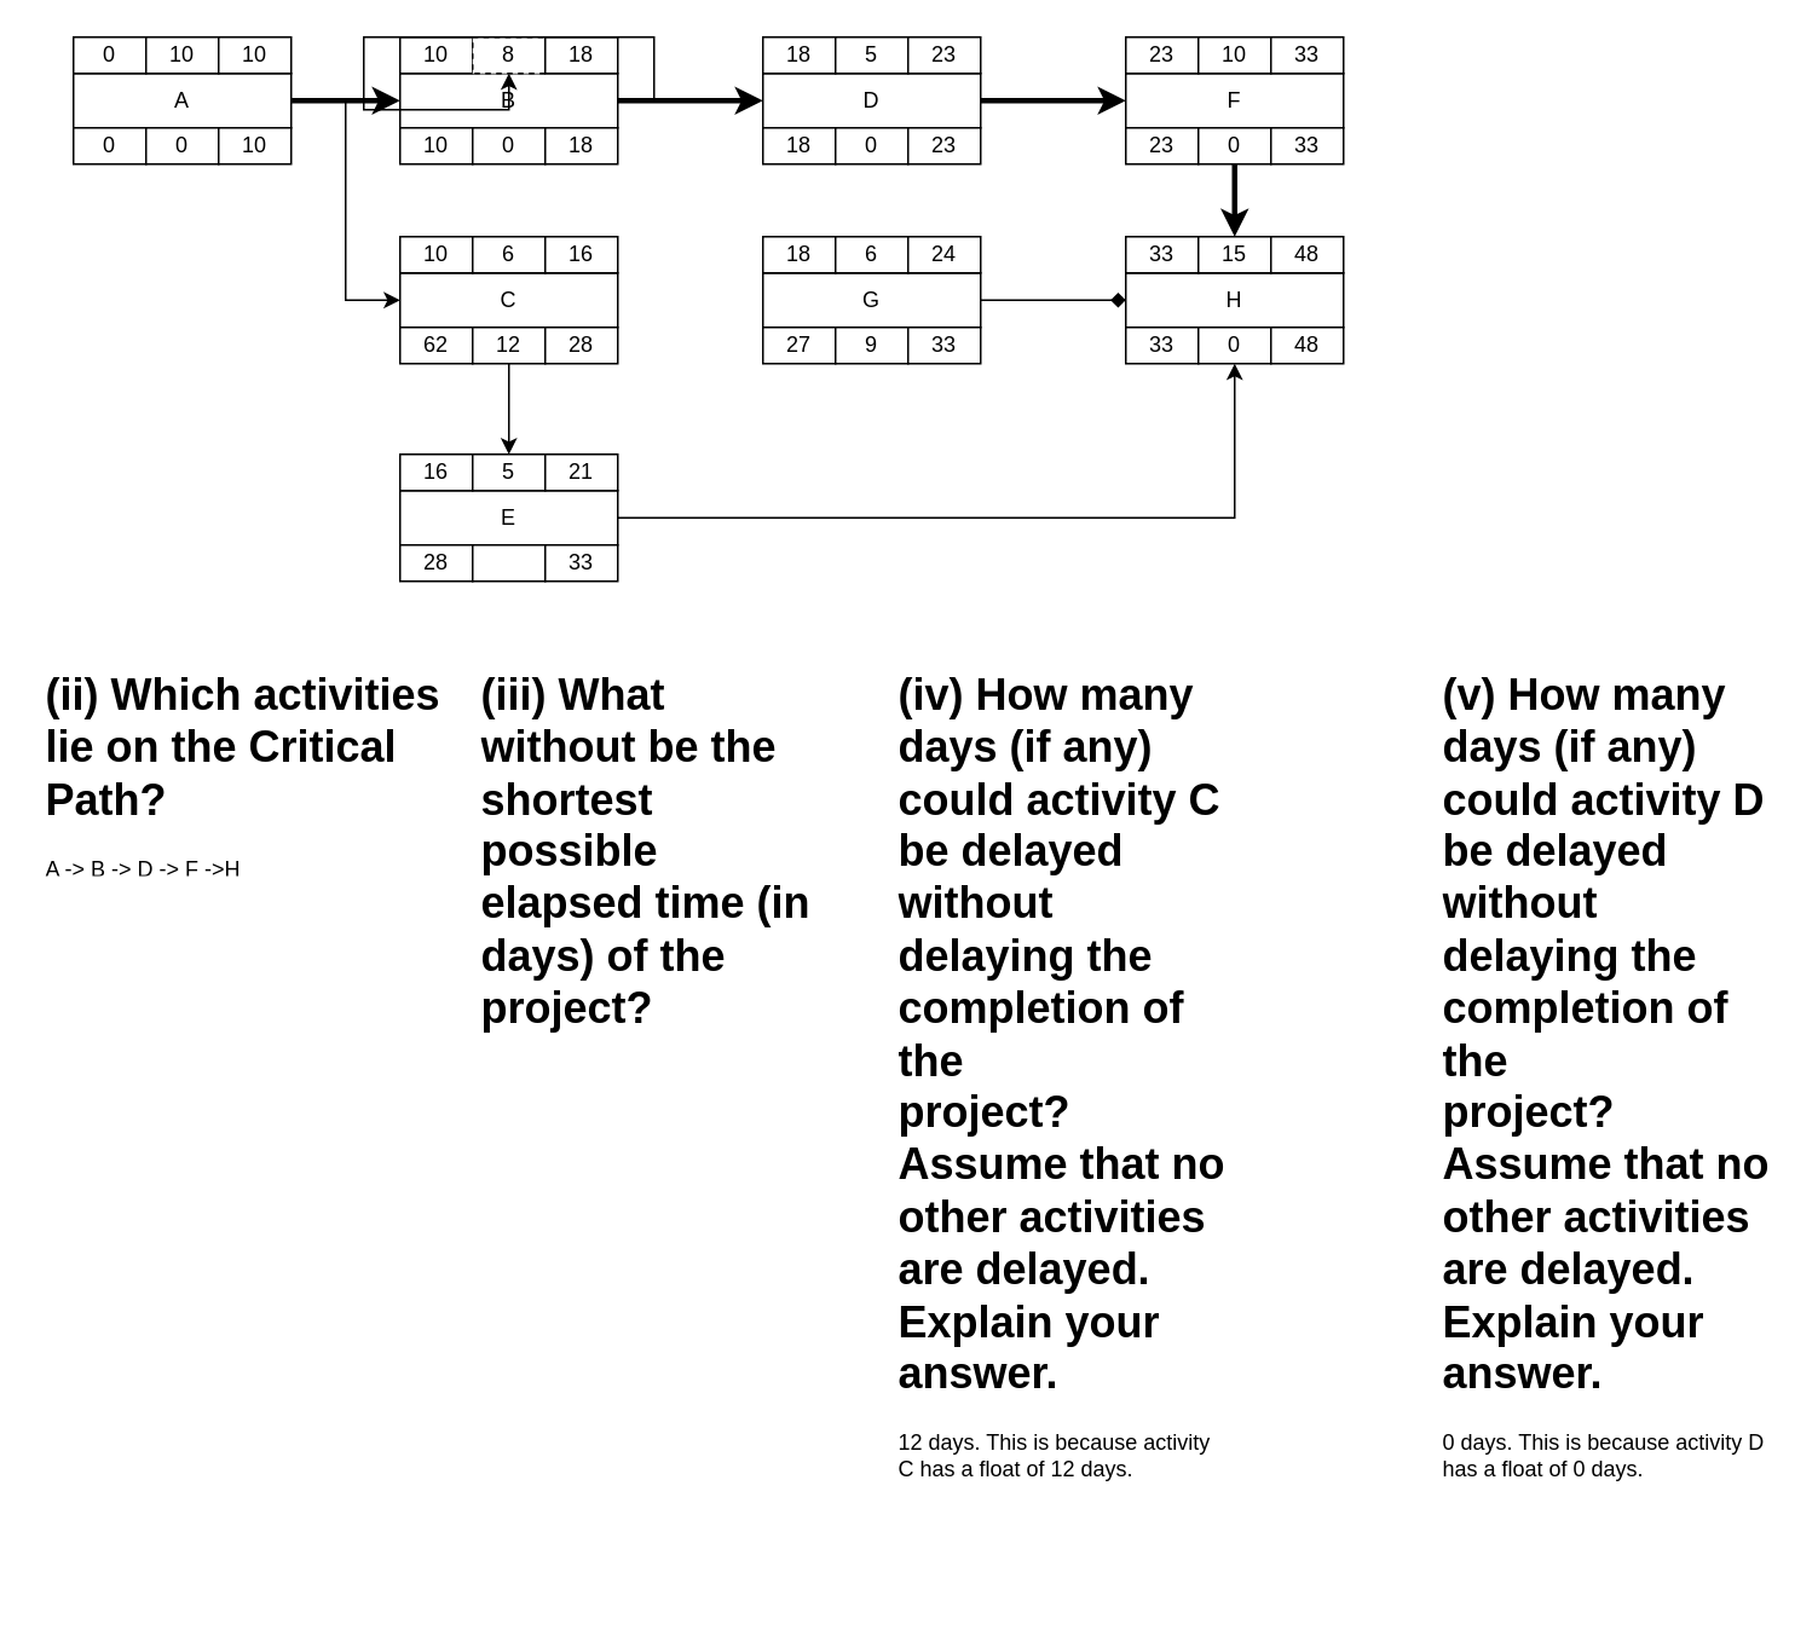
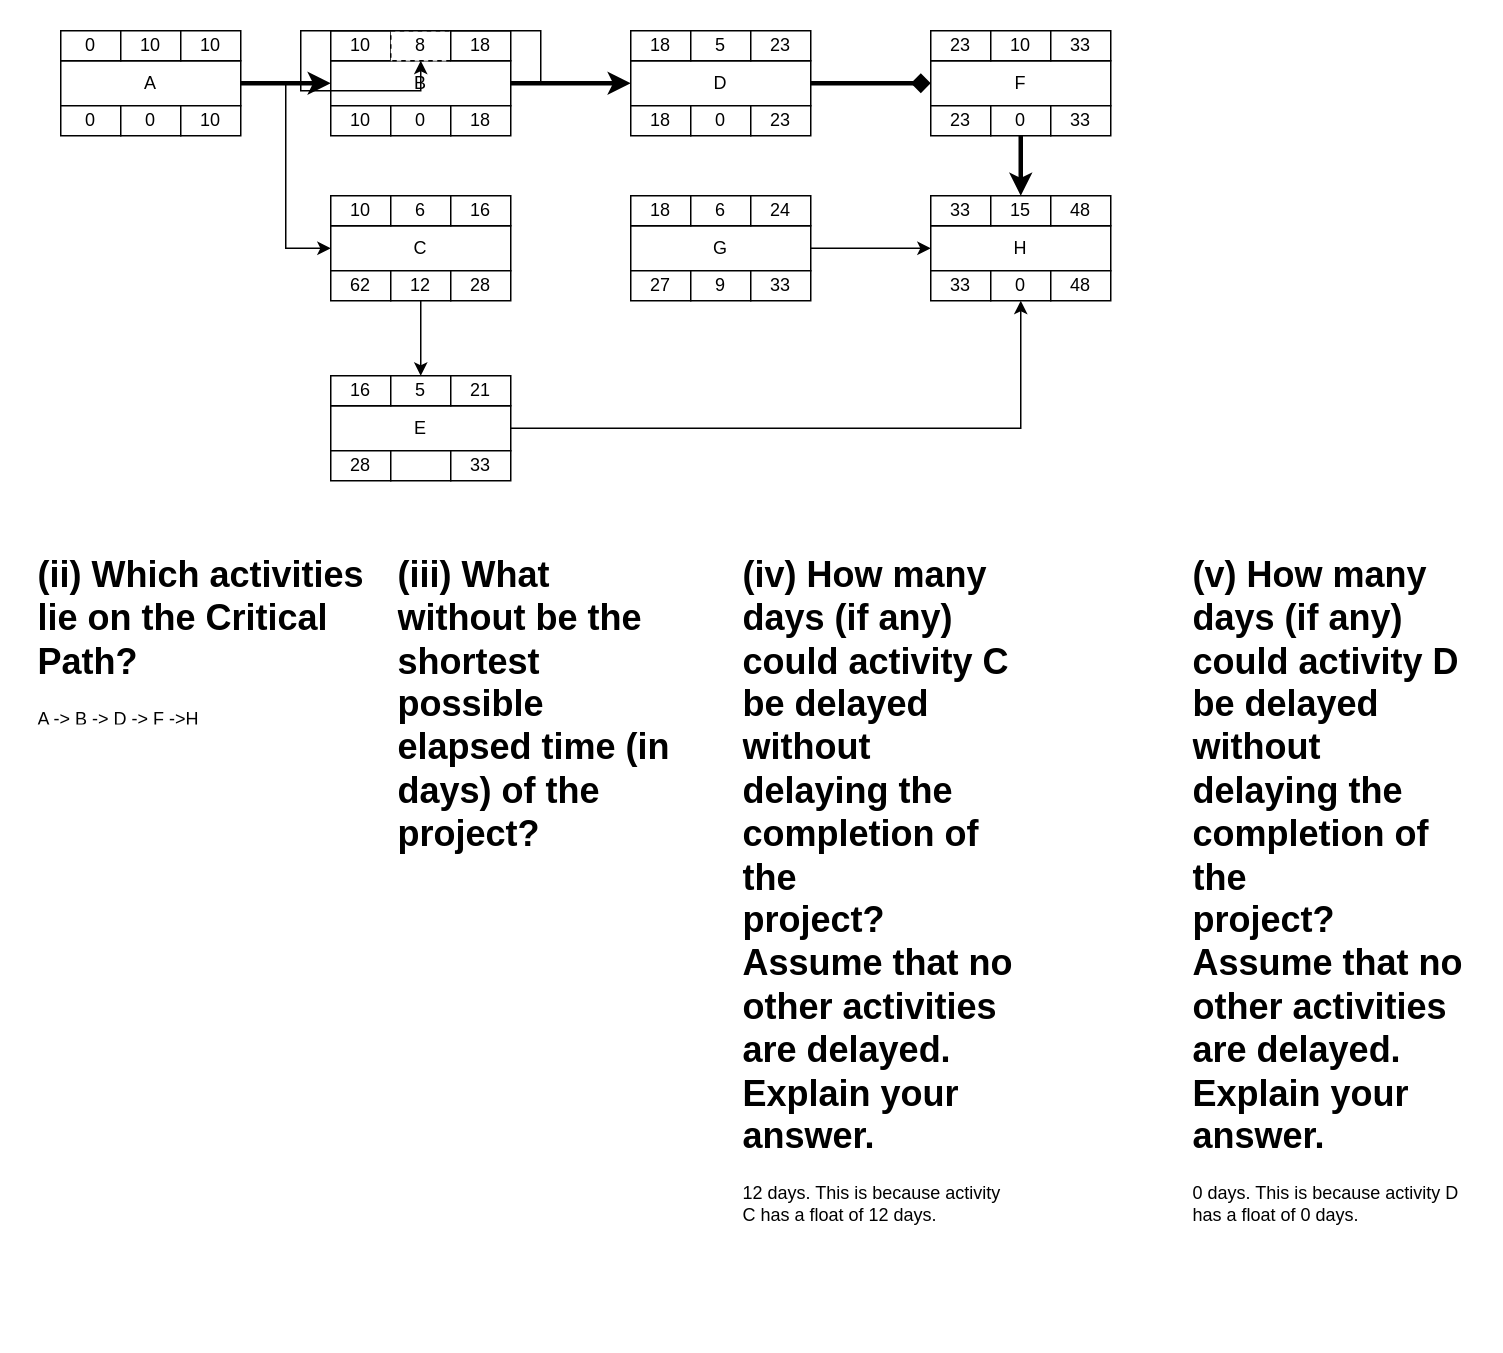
- <mxCell id="82" style="edgeStyle=orthogonalEdgeStyle;rounded=0;orthogonalLoop=1;jettySize=auto;html=1;strokeWidth=3;" edge="1" parent="1" source="27" target="46"><mxGeometry relative="1" as="geometry" /></mxCell>
+ <mxCell id="82" style="edgeStyle=orthogonalEdgeStyle;rounded=0;orthogonalLoop=1;jettySize=auto;html=1;strokeWidth=3;endArrow=diamond;" edge="1" parent="1" source="27" target="46"><mxGeometry relative="1" as="geometry" /></mxCell>
- <mxCell id="79" style="edgeStyle=orthogonalEdgeStyle;rounded=0;orthogonalLoop=1;jettySize=auto;html=1;endArrow=diamond;" edge="1" parent="1" source="56" target="65"><mxGeometry relative="1" as="geometry" /></mxCell>
+ <mxCell id="79" style="edgeStyle=orthogonalEdgeStyle;rounded=0;orthogonalLoop=1;jettySize=auto;html=1;" edge="1" parent="1" source="56" target="65"><mxGeometry relative="1" as="geometry" /></mxCell>
